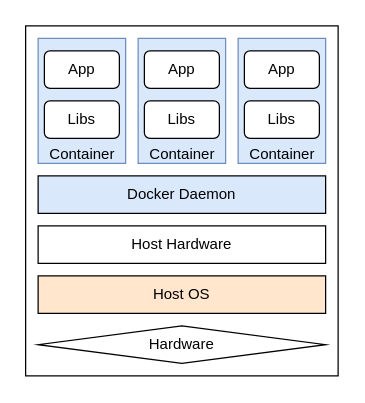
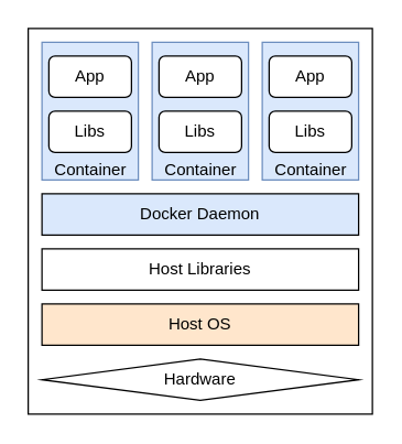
- <mxCell id="8" value="Host Hardware" style="rounded=0;whiteSpace=wrap;html=1;" parent="1" vertex="1"><mxGeometry x="30" y="180" width="230" height="30" as="geometry" /></mxCell>
+ <mxCell id="8" value="Host Libraries" style="rounded=0;whiteSpace=wrap;html=1;" parent="1" vertex="1"><mxGeometry x="30" y="180" width="230" height="30" as="geometry" /></mxCell>
